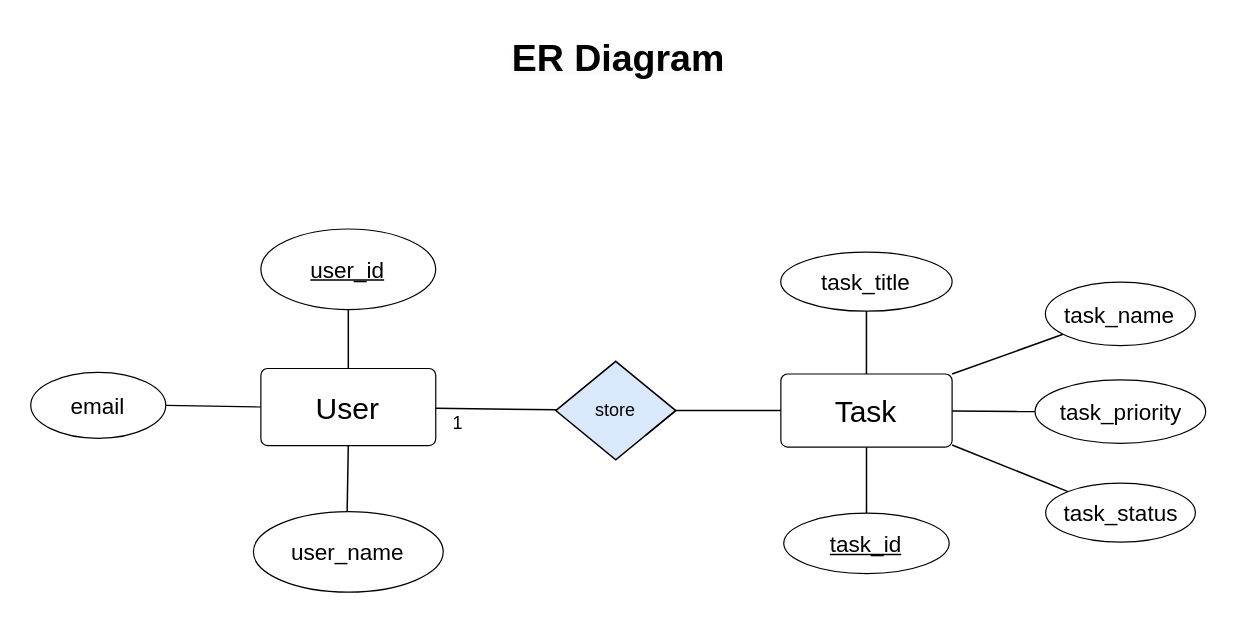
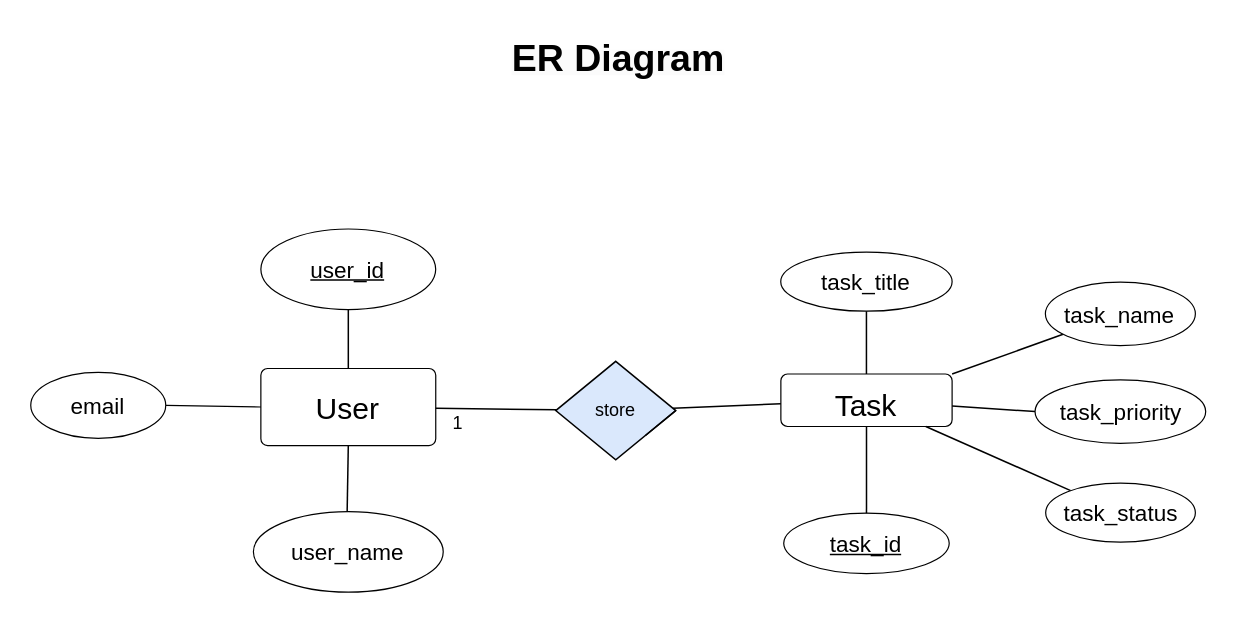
- <mxCell id="13" value="Task" style="html=1;overflow=block;blockSpacing=1;whiteSpace=wrap;fontSize=20;align=center;spacing=9;strokeOpacity=100;rounded=1;absoluteArcSize=1;arcSize=9;strokeWidth=0.8;lucidId=8ZxwCzNrDmck;labelBackgroundColor=none;container=0;" parent="3" vertex="1"><mxGeometry x="500.08" y="96.67" width="114.16" height="48.76" as="geometry" /></mxCell>
+ <mxCell id="13" value="Task" style="html=1;overflow=block;blockSpacing=1;whiteSpace=wrap;fontSize=20;align=center;spacing=9;strokeOpacity=100;rounded=1;absoluteArcSize=1;arcSize=9;strokeWidth=0.8;lucidId=8ZxwCzNrDmck;labelBackgroundColor=none;container=0;" parent="3" vertex="1"><mxGeometry x="500.08" y="96.67" width="114.16" height="35" as="geometry" /></mxCell>
